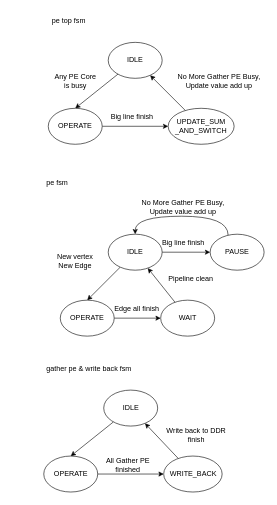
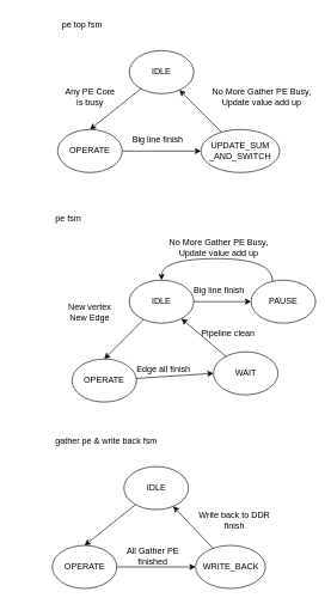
- <mxCell id="8" value="WAIT" style="ellipse;whiteSpace=wrap;html=1;" parent="1" vertex="1"><mxGeometry x="267.5" y="500" width="90" height="60" as="geometry" /></mxCell>
+ <mxCell id="8" value="WAIT" style="ellipse;whiteSpace=wrap;html=1;" parent="1" vertex="1"><mxGeometry x="297.5" y="490" width="90" height="60" as="geometry" /></mxCell>
